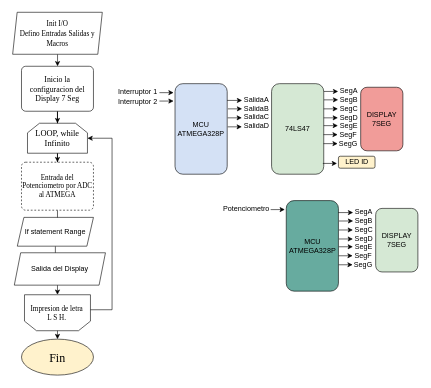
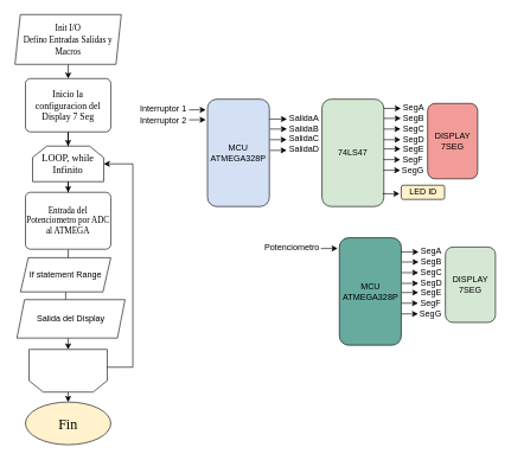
- <mxCell id="8" value="&lt;font face=&quot;Times New Roman&quot;&gt;Entrada del Potenciometro por ADC al ATMEGA&lt;/font&gt;" style="rounded=1;whiteSpace=wrap;html=1;absoluteArcSize=1;arcSize=14;strokeWidth=1;dashed=1;" parent="1" vertex="1"><mxGeometry x="35" y="270" width="120" height="80" as="geometry" /></mxCell>
+ <mxCell id="8" value="&lt;font face=&quot;Times New Roman&quot;&gt;Entrada del Potenciometro por ADC al ATMEGA&lt;/font&gt;" style="rounded=1;whiteSpace=wrap;html=1;absoluteArcSize=1;arcSize=14;strokeWidth=1;" parent="1" vertex="1"><mxGeometry x="35" y="270" width="120" height="80" as="geometry" /></mxCell>
- <mxCell id="14" value="&lt;font face=&quot;Times New Roman&quot;&gt;Impresion de letra L S H.&lt;/font&gt;" style="text;html=1;strokeColor=none;fillColor=none;align=center;verticalAlign=middle;whiteSpace=wrap;rounded=0;" parent="1" vertex="1"><mxGeometry x="48" y="511" width="92" height="19" as="geometry" /></mxCell>
